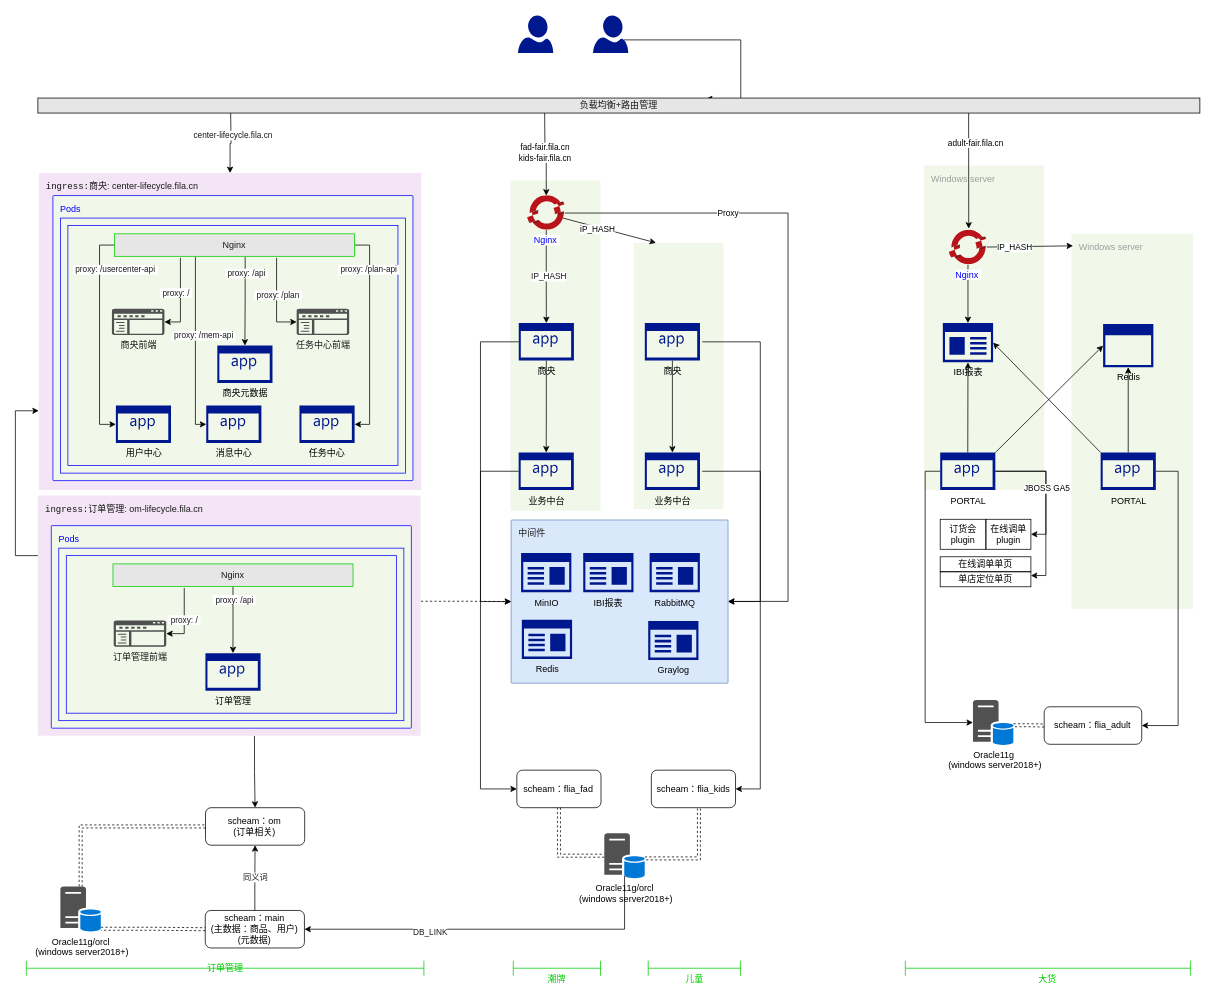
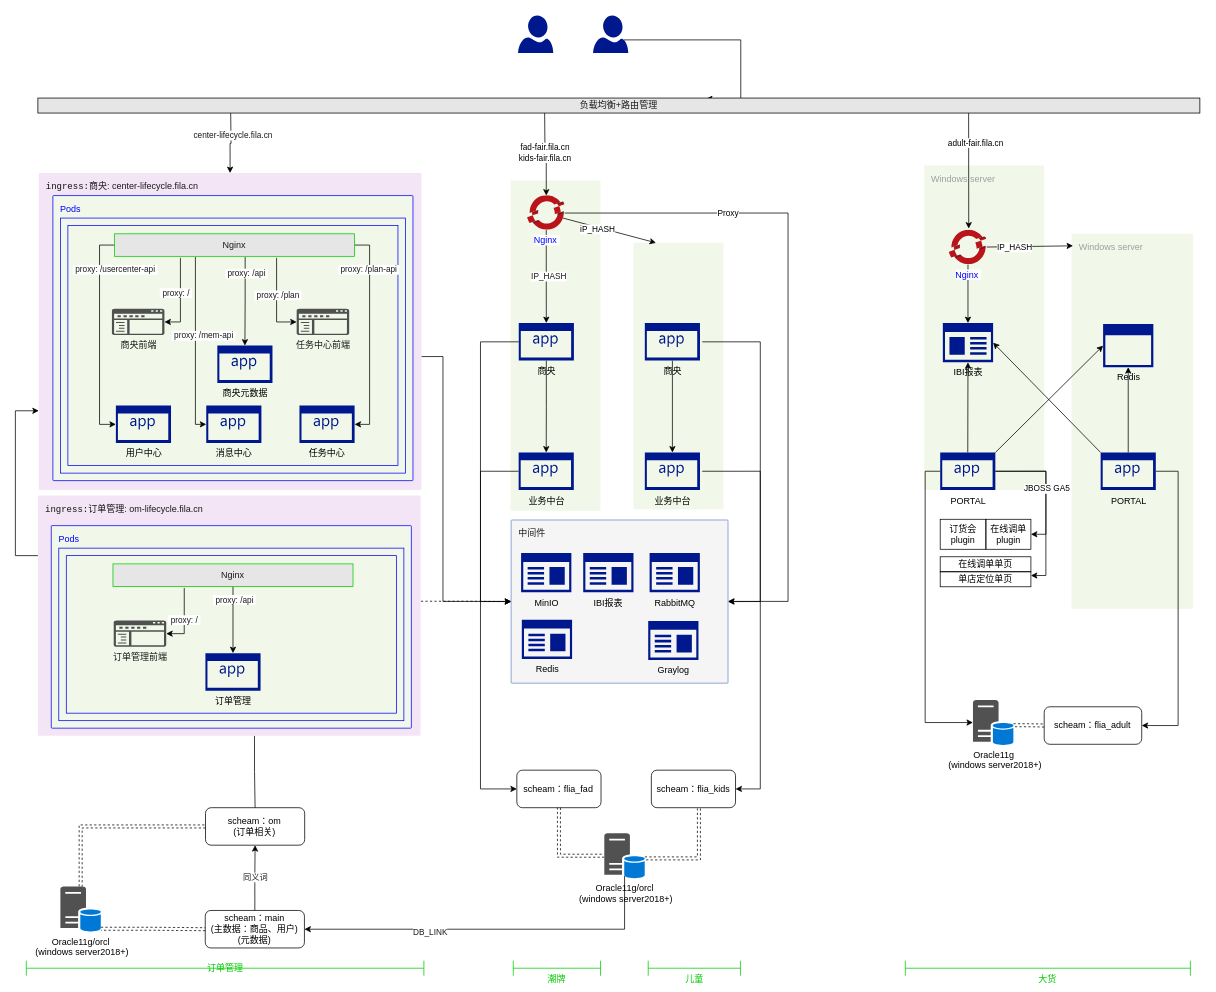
+ <mxCell id="6" style="edgeStyle=orthogonalEdgeStyle;rounded=0;orthogonalLoop=1;jettySize=auto;html=1;exitX=1;exitY=0.579;exitDx=0;exitDy=0;exitPerimeter=0;fontColor=#1A1A1A;" edge="1" parent="1" source="7" target="11"><mxGeometry relative="1" as="geometry"><Array as="points"><mxPoint x="590" y="475" /><mxPoint x="590" y="801" /></Array></mxGeometry></mxCell>
- <mxCell id="11" value="&lt;font color=&quot;#1a1a1a&quot;&gt;中间件&lt;/font&gt;" style="sketch=0;points=[[0,0,0],[0.25,0,0],[0.5,0,0],[0.75,0,0],[1,0,0],[1,0.25,0],[1,0.5,0],[1,0.75,0],[1,1,0],[0.75,1,0],[0.5,1,0],[0.25,1,0],[0,1,0],[0,0.75,0],[0,0.5,0],[0,0.25,0]];rounded=1;absoluteArcSize=1;arcSize=2;html=1;strokeColor=#6c8ebf;shadow=0;dashed=0;fontSize=12;align=left;verticalAlign=top;spacing=10;spacingTop=-4;fillColor=#dae8fc;" vertex="1" parent="1"><mxGeometry x="680.88" y="692.48" width="289.12" height="217.52" as="geometry" /></mxCell>
+ <mxCell id="11" value="&lt;font color=&quot;#1a1a1a&quot;&gt;中间件&lt;/font&gt;" style="sketch=0;points=[[0,0,0],[0.25,0,0],[0.5,0,0],[0.75,0,0],[1,0,0],[1,0.25,0],[1,0.5,0],[1,0.75,0],[1,1,0],[0.75,1,0],[0.5,1,0],[0.25,1,0],[0,1,0],[0,0.75,0],[0,0.5,0],[0,0.25,0]];rounded=1;absoluteArcSize=1;arcSize=2;html=1;strokeColor=#6c8ebf;shadow=0;dashed=0;fontSize=12;align=left;verticalAlign=top;spacing=10;spacingTop=-4;fillColor=#f5f5f5;" vertex="1" parent="1"><mxGeometry x="680.88" y="692.48" width="289.12" height="217.52" as="geometry" /></mxCell>
- <mxCell id="101" style="edgeStyle=orthogonalEdgeStyle;rounded=0;orthogonalLoop=1;jettySize=auto;html=1;entryX=0.5;entryY=0;entryDx=0;entryDy=0;fontColor=#1A1A1A;exitX=0.566;exitY=1;exitDx=0;exitDy=0;exitPerimeter=0;" edge="1" parent="1" source="104" target="115"><mxGeometry relative="1" as="geometry"><mxPoint x="340" y="1080" as="sourcePoint" /></mxGeometry></mxCell>
+ <mxCell id="101" style="edgeStyle=orthogonalEdgeStyle;rounded=0;orthogonalLoop=1;jettySize=auto;html=1;entryX=0.5;entryY=0;entryDx=0;entryDy=0;fontColor=#1A1A1A;exitX=0.566;exitY=1;exitDx=0;exitDy=0;exitPerimeter=0;endArrow=none;" edge="1" parent="1" source="104" target="115"><mxGeometry relative="1" as="geometry"><mxPoint x="340" y="1080" as="sourcePoint" /></mxGeometry></mxCell>
